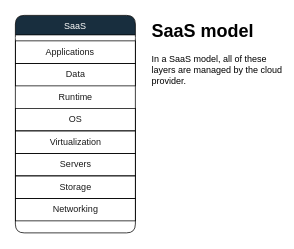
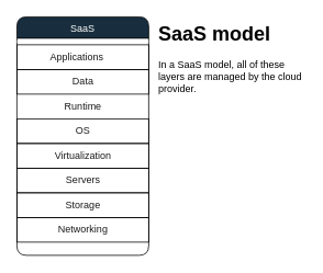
- <mxCell id="12" value="&lt;h1 style=&quot;margin-top: 0px;&quot;&gt;SaaS model&lt;/h1&gt;&lt;p&gt;In a SaaS model, all of these layers are managed by the cloud provider.&amp;nbsp;&lt;/p&gt;" style="text;html=1;whiteSpace=wrap;overflow=hidden;rounded=0;" vertex="1" parent="1"><mxGeometry x="200" y="20" width="180" height="120" as="geometry" /></mxCell>
+ <mxCell id="12" value="&lt;h1 style=&quot;margin-top: 0px;&quot;&gt;SaaS model&lt;/h1&gt;&lt;p&gt;In a SaaS model, all of these layers are managed by the cloud provider.&amp;nbsp;&lt;/p&gt;" style="text;html=1;whiteSpace=wrap;overflow=hidden;rounded=0;" vertex="1" parent="1"><mxGeometry x="190" y="20" width="180" height="120" as="geometry" /></mxCell>
